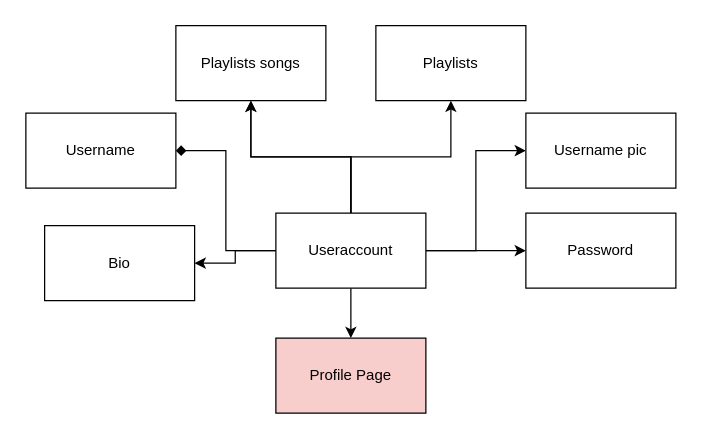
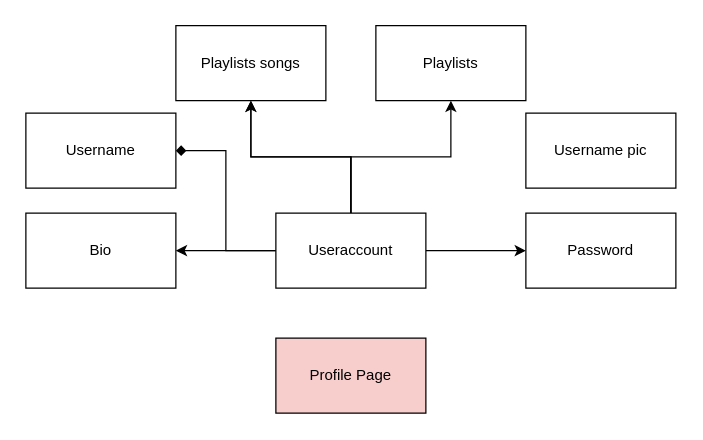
- <mxCell id="5" value="" style="edgeStyle=orthogonalEdgeStyle;rounded=0;orthogonalLoop=1;jettySize=auto;html=1;" edge="1" parent="1" source="10" target="14"><mxGeometry relative="1" as="geometry"><Array as="points"><mxPoint x="380" y="200" /><mxPoint x="380" y="120" /></Array></mxGeometry></mxCell>
- <mxCell id="13" value="Bio" style="whiteSpace=wrap;html=1;rounded=0;" vertex="1" parent="1"><mxGeometry x="35" y="180" width="120" height="60" as="geometry" /></mxCell>
+ <mxCell id="13" value="Bio" style="whiteSpace=wrap;html=1;rounded=0;" vertex="1" parent="1"><mxGeometry y="170" width="120" height="60" as="geometry" x="20" /></mxCell>
- <mxCell id="9" value="" style="edgeStyle=orthogonalEdgeStyle;rounded=0;orthogonalLoop=1;jettySize=auto;html=1;" edge="1" parent="1" source="10" target="17"><mxGeometry relative="1" as="geometry" /></mxCell>
